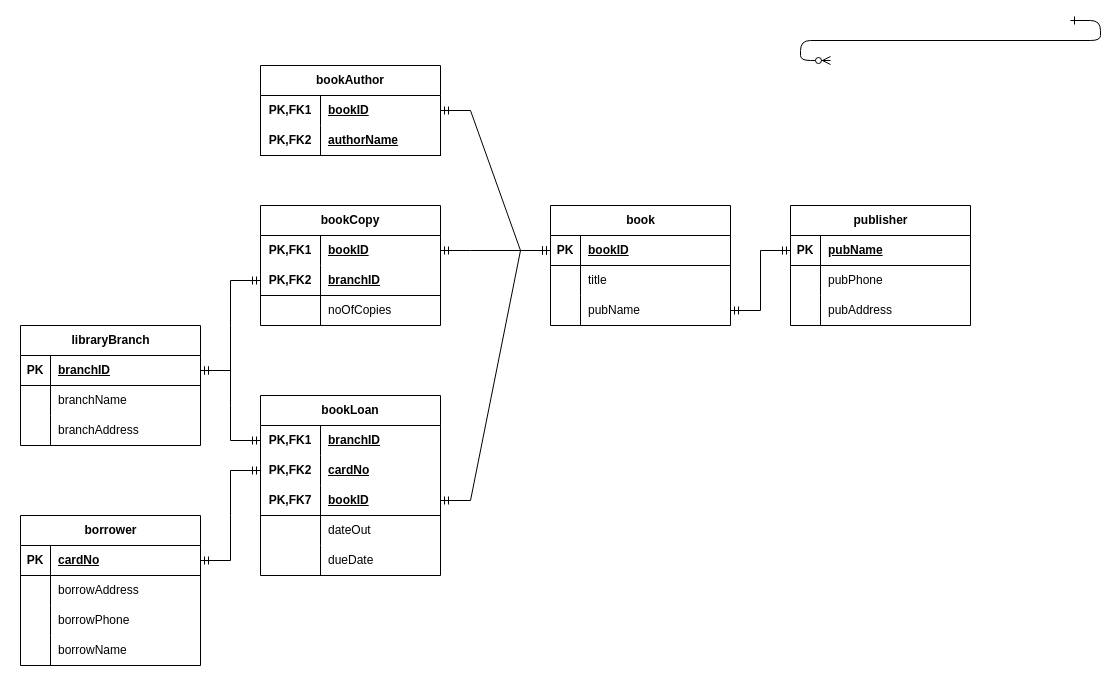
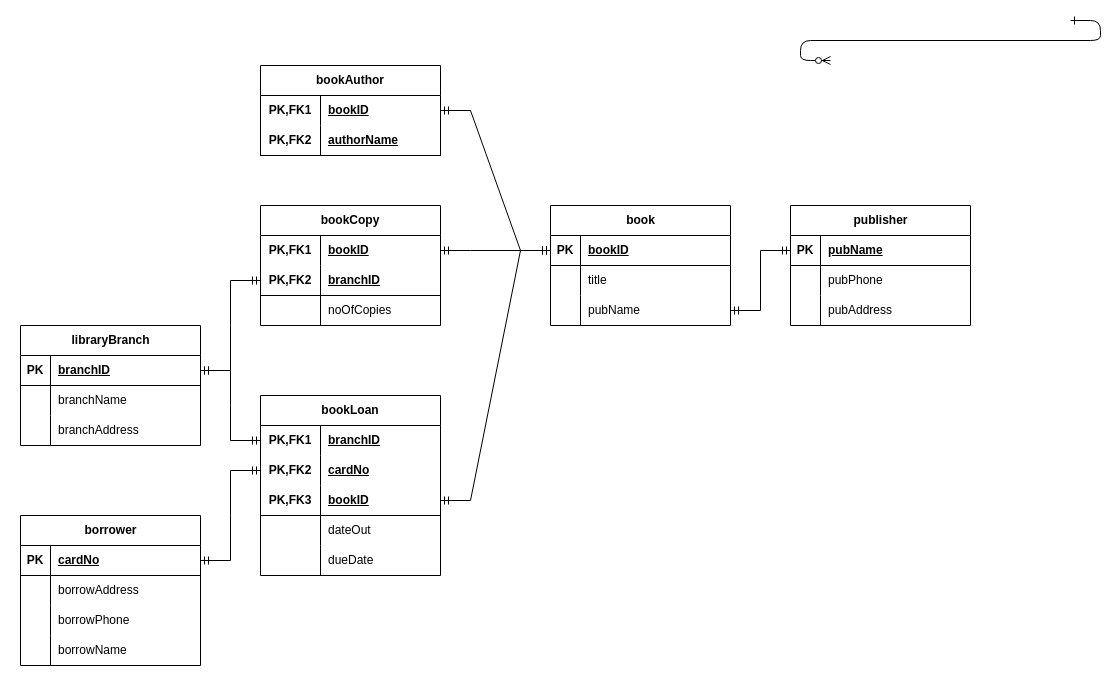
- <mxCell id="44" value="PK,FK7" style="shape=partialRectangle;connectable=0;fillColor=none;top=0;left=0;bottom=0;right=0;fontStyle=1;overflow=hidden;html=1;whiteSpace=wrap;" vertex="1" parent="43"><mxGeometry width="60" height="30" as="geometry"><mxRectangle width="60" height="30" as="alternateBounds" /></mxGeometry></mxCell>
+ <mxCell id="44" value="PK,FK3" style="shape=partialRectangle;connectable=0;fillColor=none;top=0;left=0;bottom=0;right=0;fontStyle=1;overflow=hidden;html=1;whiteSpace=wrap;" vertex="1" parent="43"><mxGeometry width="60" height="30" as="geometry"><mxRectangle width="60" height="30" as="alternateBounds" /></mxGeometry></mxCell>
